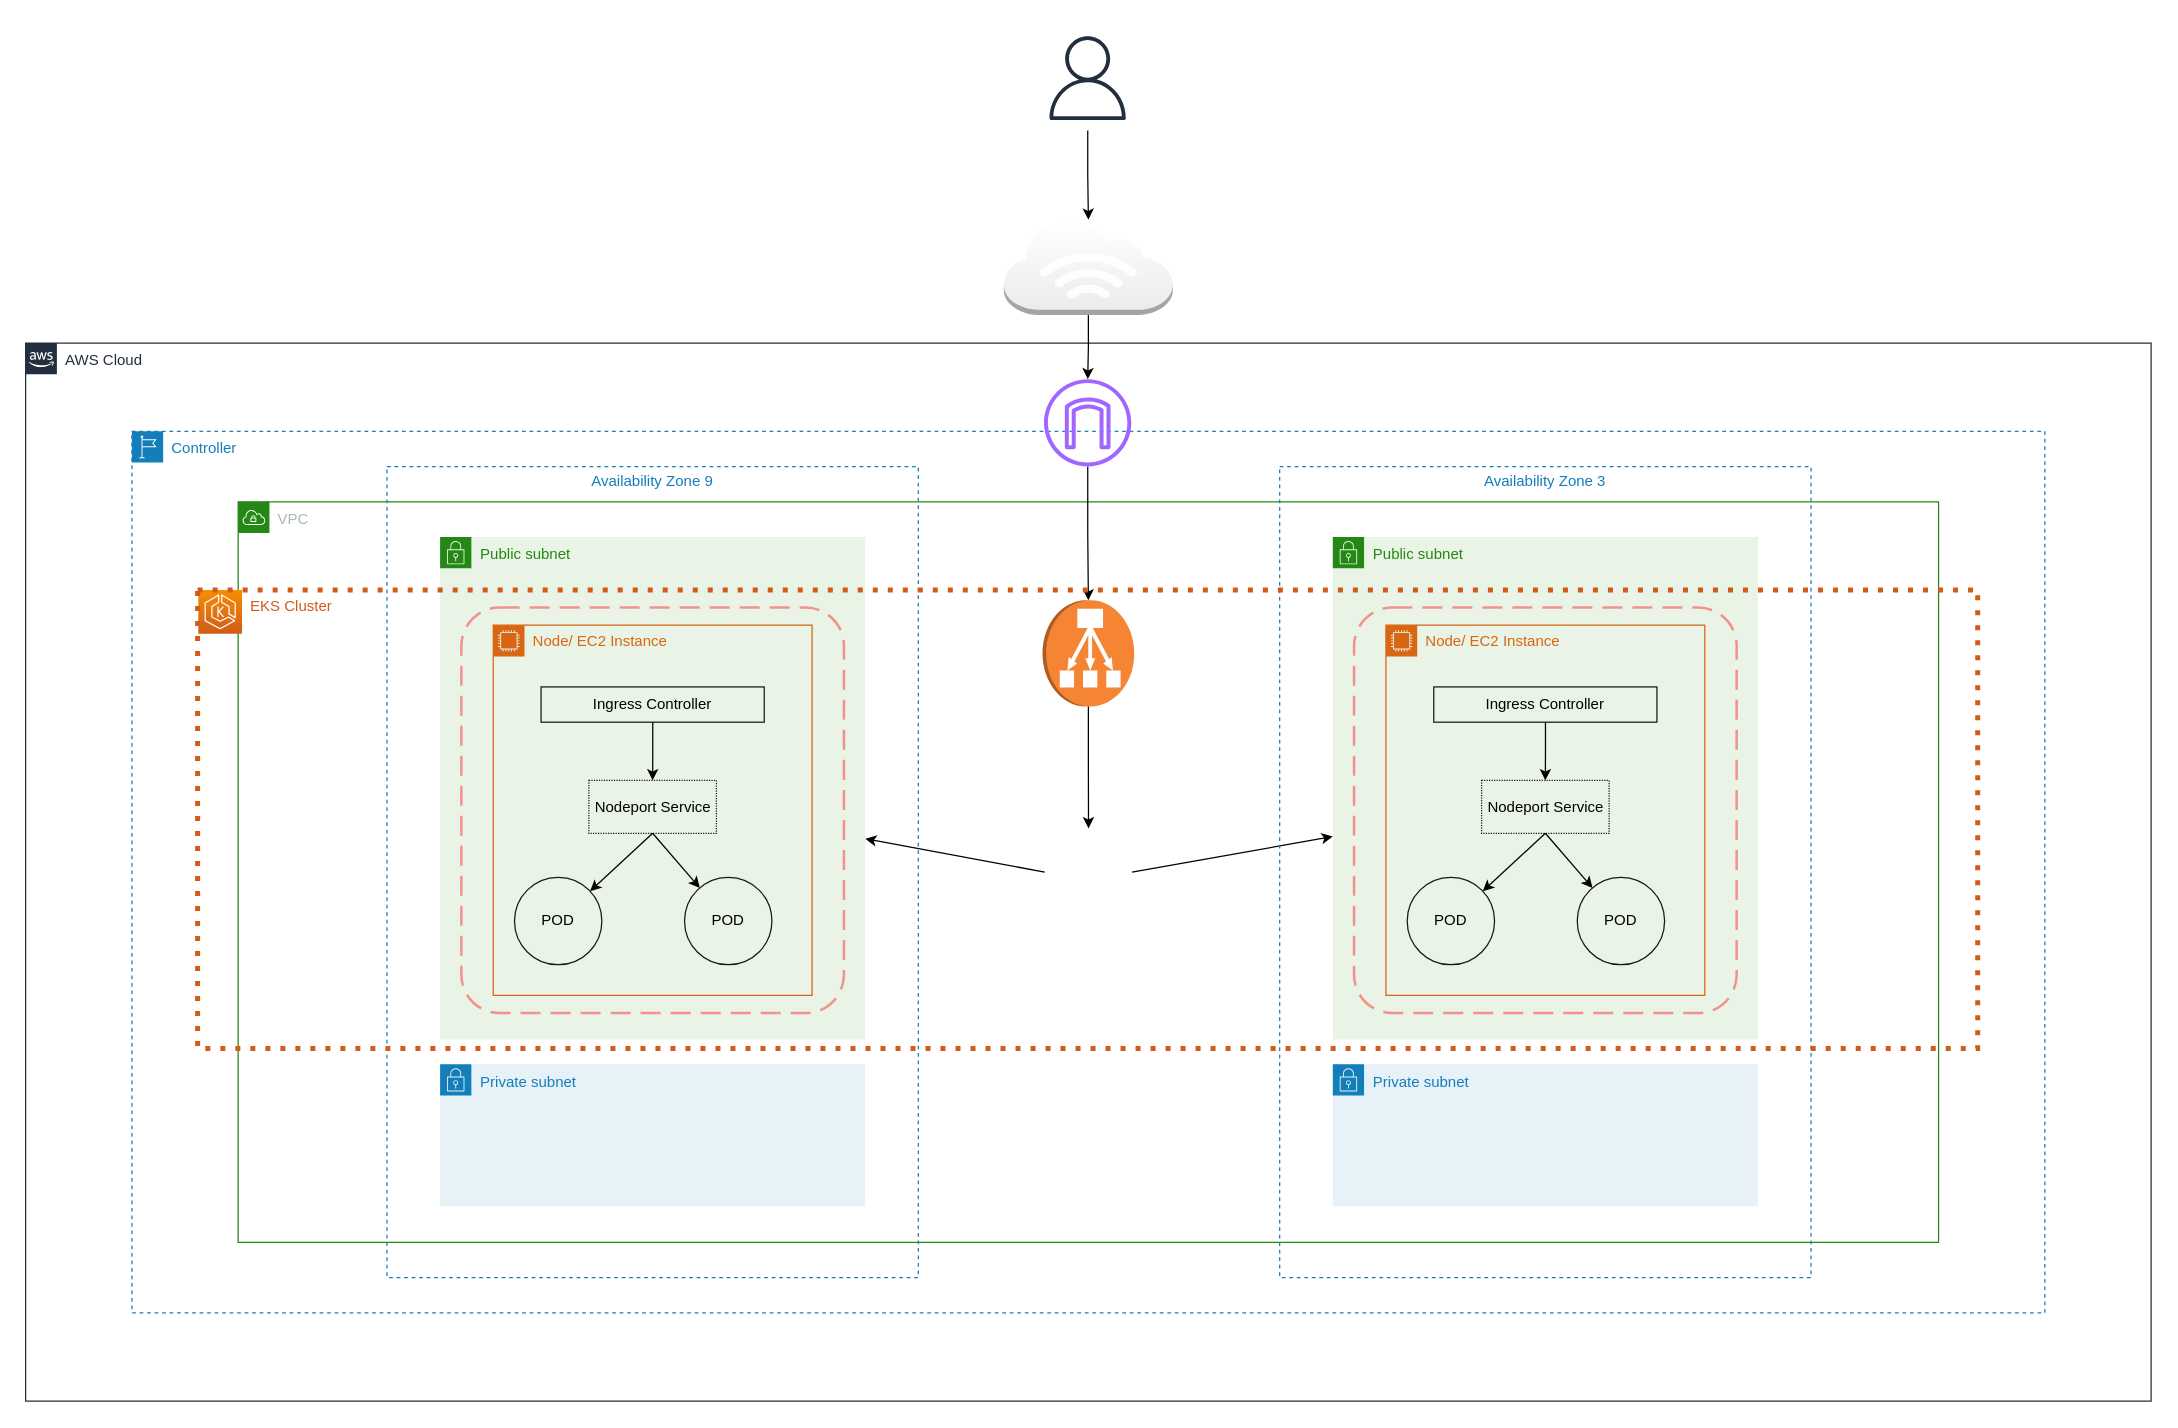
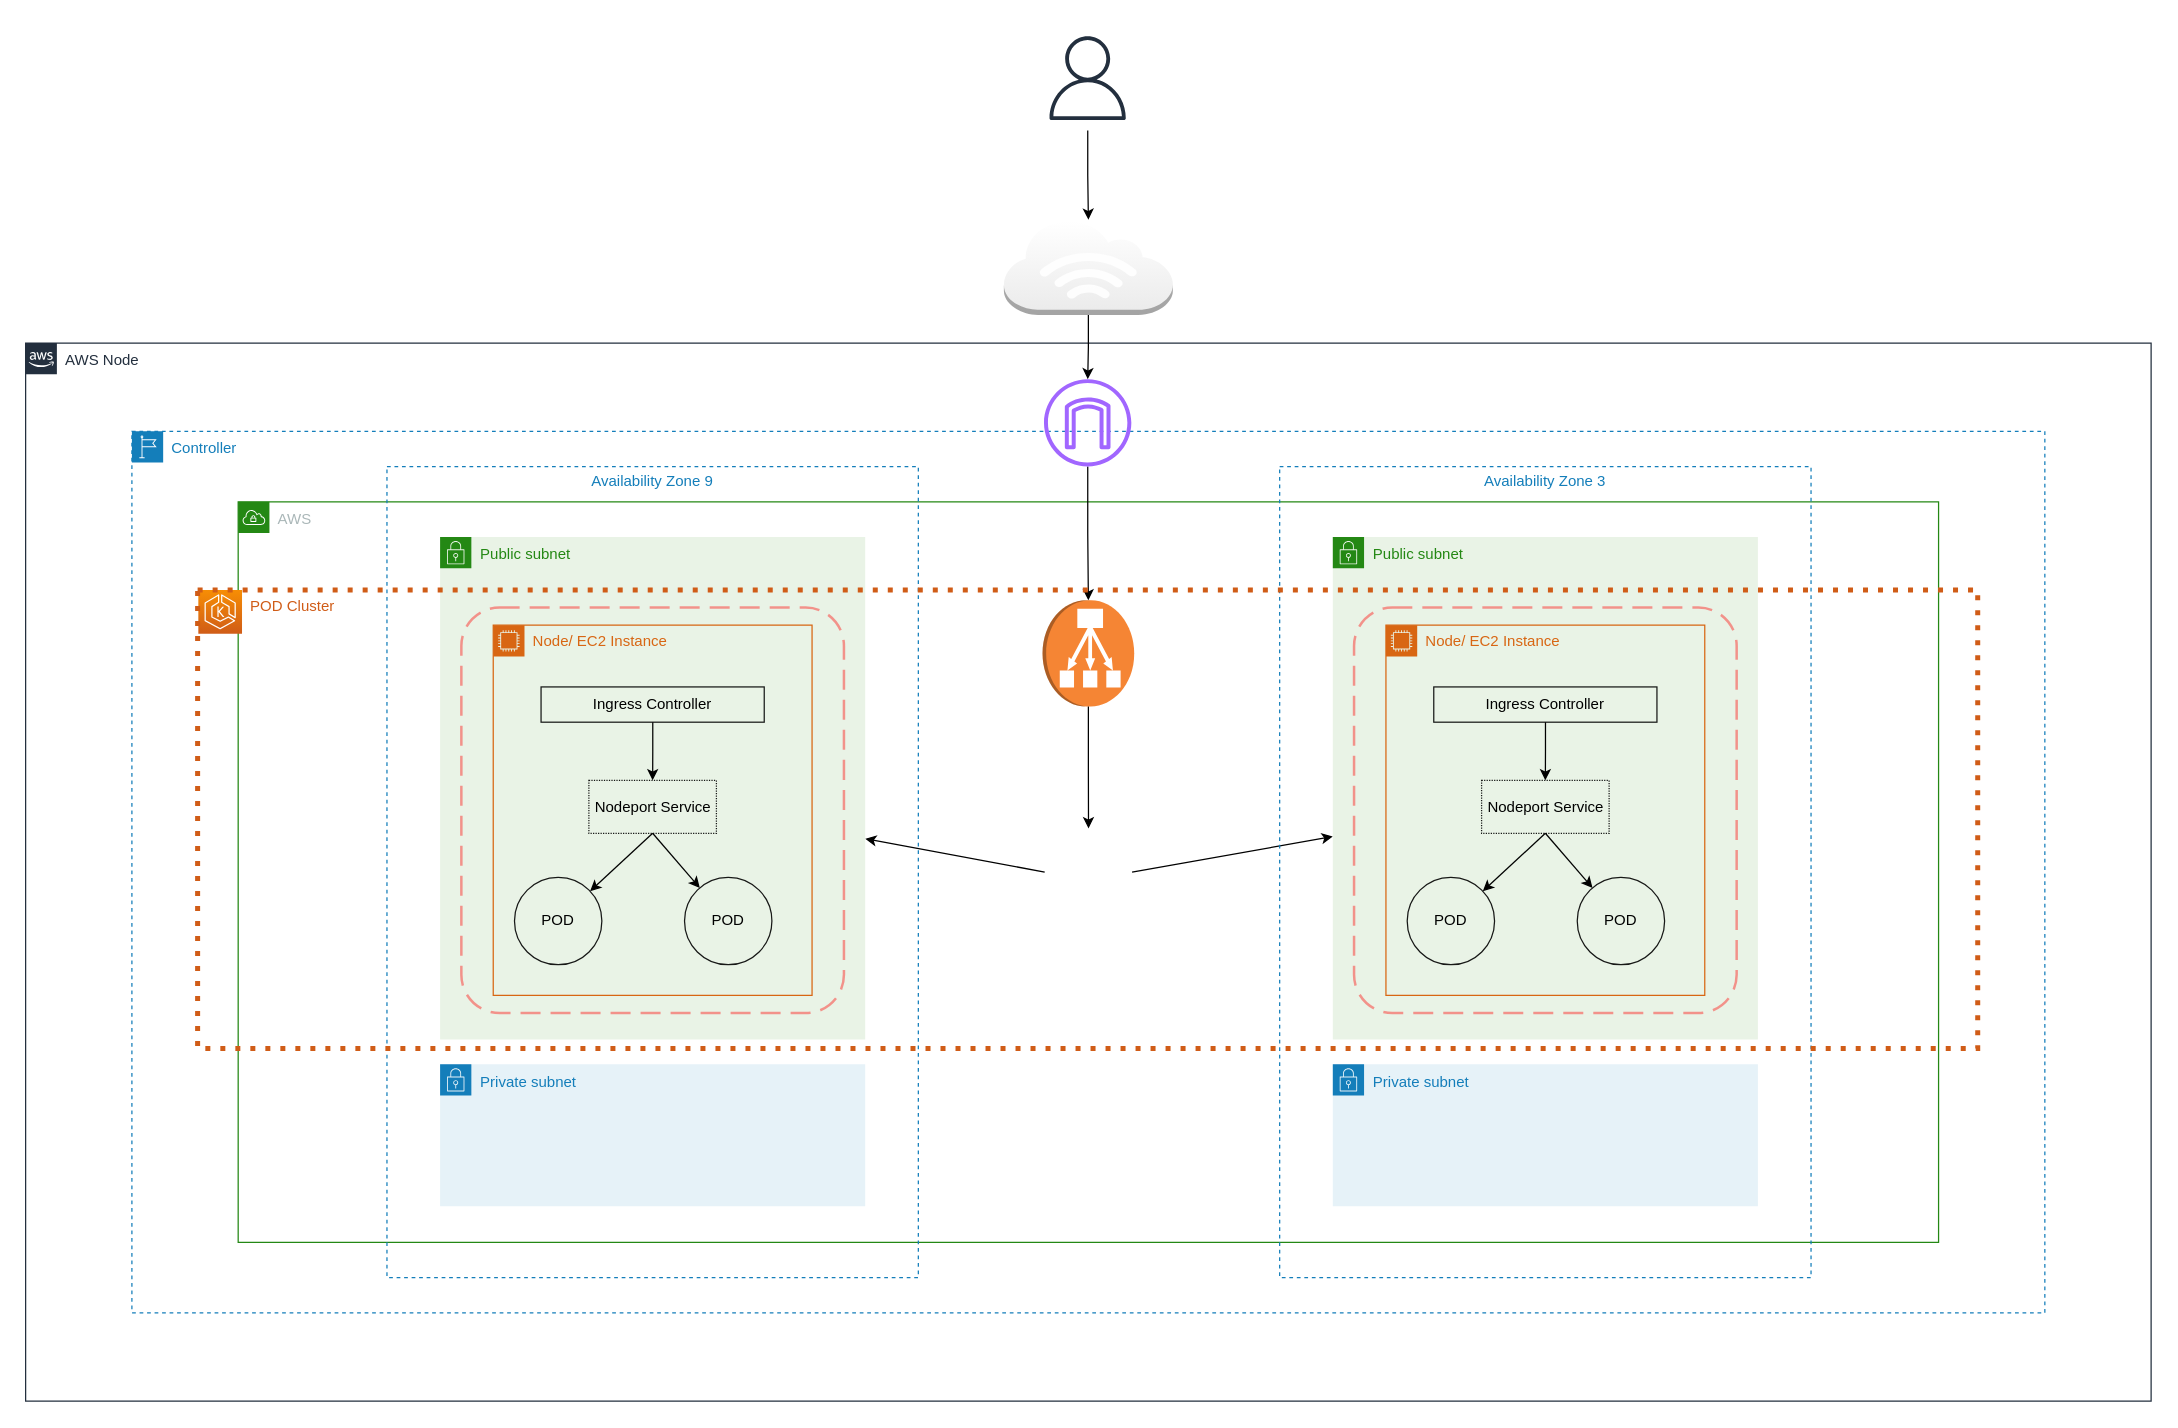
- <mxCell id="3" value="AWS Cloud" style="points=[[0,0],[0.25,0],[0.5,0],[0.75,0],[1,0],[1,0.25],[1,0.5],[1,0.75],[1,1],[0.75,1],[0.5,1],[0.25,1],[0,1],[0,0.75],[0,0.5],[0,0.25]];outlineConnect=0;gradientColor=none;html=1;whiteSpace=wrap;fontSize=12;fontStyle=0;shape=mxgraph.aws4.group;grIcon=mxgraph.aws4.group_aws_cloud_alt;strokeColor=#232F3E;fillColor=default;verticalAlign=top;align=left;spacingLeft=30;fontColor=#232F3E;dashed=0;" parent="2" vertex="1"><mxGeometry y="253.846" width="1700.0" height="846.154" as="geometry" /></mxCell>
+ <mxCell id="3" value="AWS Node" style="points=[[0,0],[0.25,0],[0.5,0],[0.75,0],[1,0],[1,0.25],[1,0.5],[1,0.75],[1,1],[0.75,1],[0.5,1],[0.25,1],[0,1],[0,0.75],[0,0.5],[0,0.25]];outlineConnect=0;gradientColor=none;html=1;whiteSpace=wrap;fontSize=12;fontStyle=0;shape=mxgraph.aws4.group;grIcon=mxgraph.aws4.group_aws_cloud_alt;strokeColor=#232F3E;fillColor=default;verticalAlign=top;align=left;spacingLeft=30;fontColor=#232F3E;dashed=0;" parent="2" vertex="1"><mxGeometry y="253.846" width="1700.0" height="846.154" as="geometry" /></mxCell>
- <mxCell id="6" value="VPC" style="points=[[0,0],[0.25,0],[0.5,0],[0.75,0],[1,0],[1,0.25],[1,0.5],[1,0.75],[1,1],[0.75,1],[0.5,1],[0.25,1],[0,1],[0,0.75],[0,0.5],[0,0.25]];outlineConnect=0;gradientColor=none;html=1;whiteSpace=wrap;fontSize=12;fontStyle=0;shape=mxgraph.aws4.group;grIcon=mxgraph.aws4.group_vpc;strokeColor=#248814;fillColor=none;verticalAlign=top;align=left;spacingLeft=30;fontColor=#AAB7B8;dashed=0;" parent="2" vertex="1"><mxGeometry x="170.0" y="380.769" width="1360.0" height="592.308" as="geometry" /></mxCell>
+ <mxCell id="6" value="AWS" style="points=[[0,0],[0.25,0],[0.5,0],[0.75,0],[1,0],[1,0.25],[1,0.5],[1,0.75],[1,1],[0.75,1],[0.5,1],[0.25,1],[0,1],[0,0.75],[0,0.5],[0,0.25]];outlineConnect=0;gradientColor=none;html=1;whiteSpace=wrap;fontSize=12;fontStyle=0;shape=mxgraph.aws4.group;grIcon=mxgraph.aws4.group_vpc;strokeColor=#248814;fillColor=none;verticalAlign=top;align=left;spacingLeft=30;fontColor=#AAB7B8;dashed=0;" parent="2" vertex="1"><mxGeometry x="170.0" y="380.769" width="1360.0" height="592.308" as="geometry" /></mxCell>
- <mxCell id="46" value="EKS Cluster" style="rounded=0;whiteSpace=wrap;html=1;shadow=0;dashed=1;dashPattern=1 2;fontColor=#D05C17;strokeColor=#D05C17;strokeWidth=4;fillColor=none;gradientColor=none;gradientDirection=radial;align=left;verticalAlign=top;spacingLeft=40;labelBackgroundColor=none;labelBorderColor=none;" parent="2" vertex="1"><mxGeometry x="137.555" y="451.282" width="1423.75" height="366.667" as="geometry" /></mxCell>
+ <mxCell id="46" value="POD Cluster" style="rounded=0;whiteSpace=wrap;html=1;shadow=0;dashed=1;dashPattern=1 2;fontColor=#D05C17;strokeColor=#D05C17;strokeWidth=4;fillColor=none;gradientColor=none;gradientDirection=radial;align=left;verticalAlign=top;spacingLeft=40;labelBackgroundColor=none;labelBorderColor=none;" parent="2" vertex="1"><mxGeometry x="137.555" y="451.282" width="1423.75" height="366.667" as="geometry" /></mxCell>
